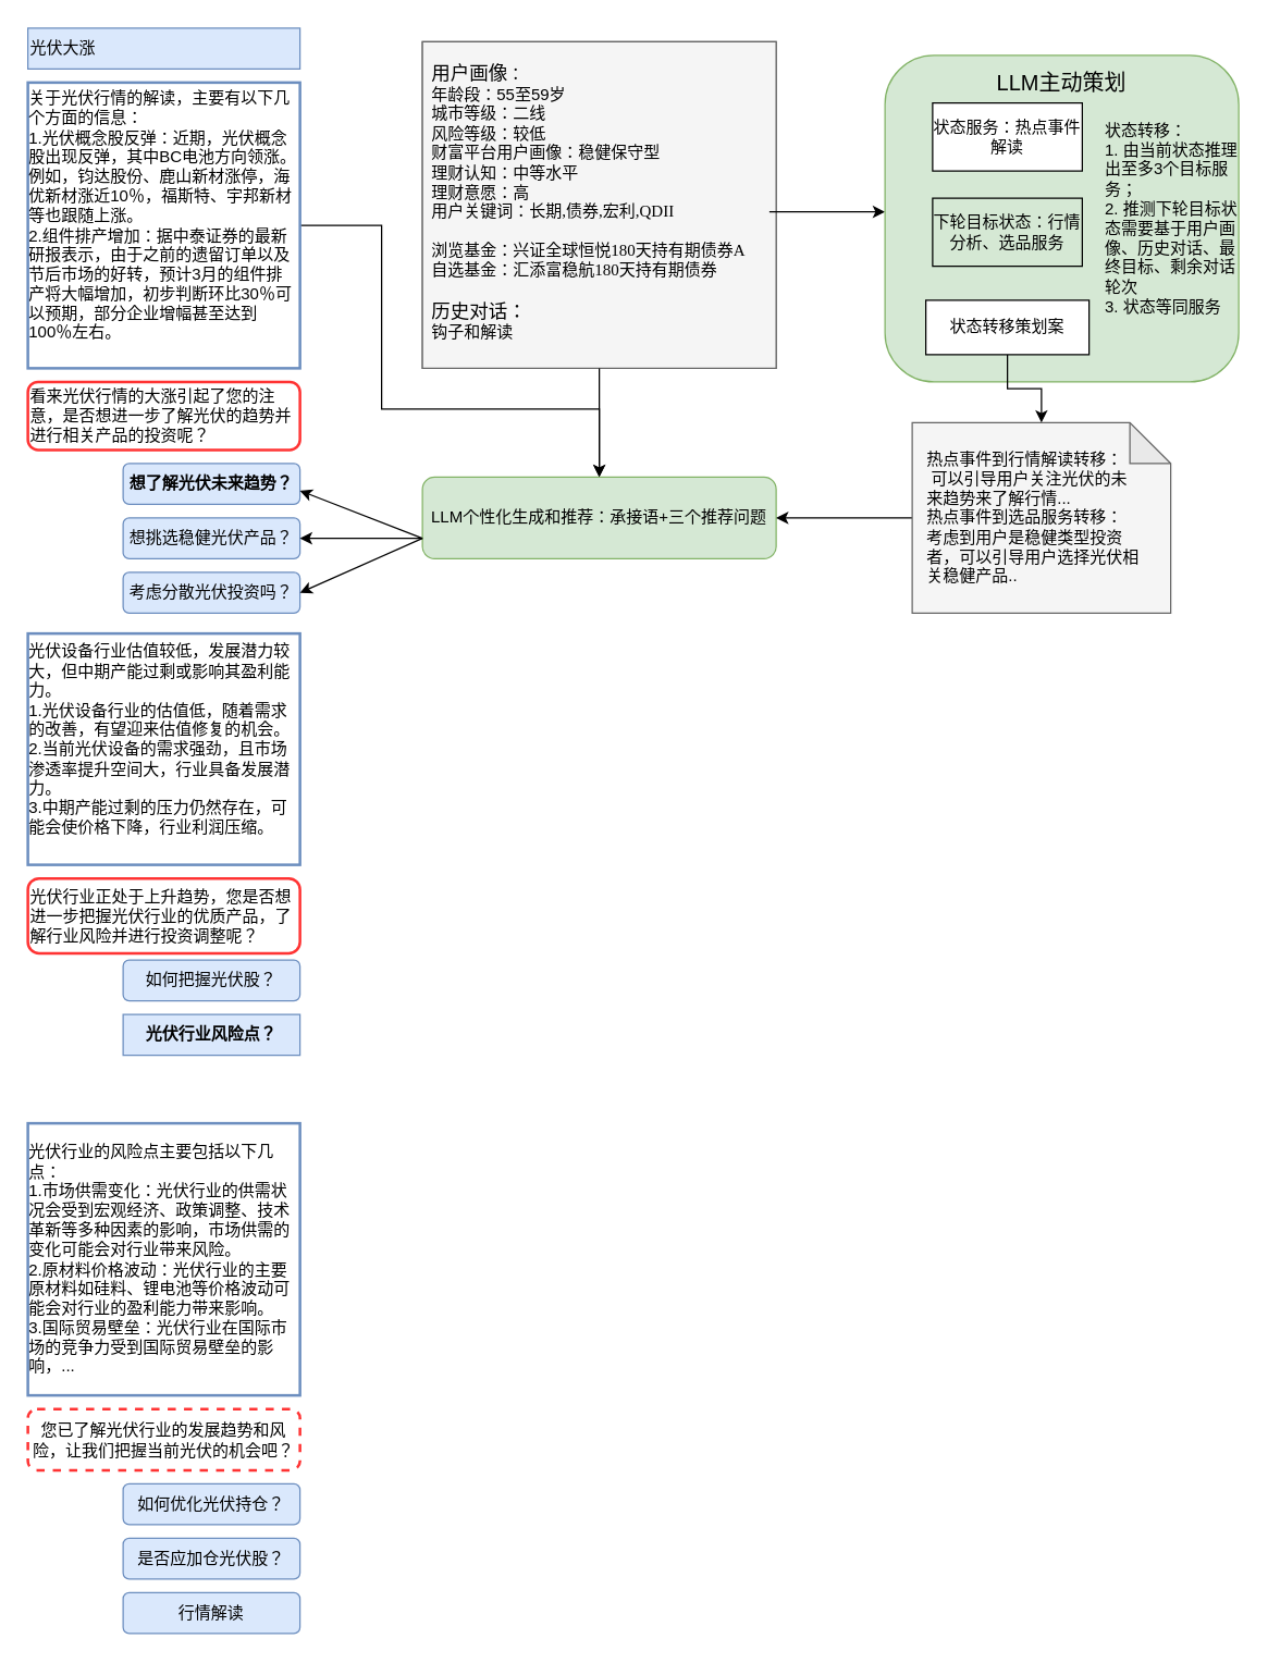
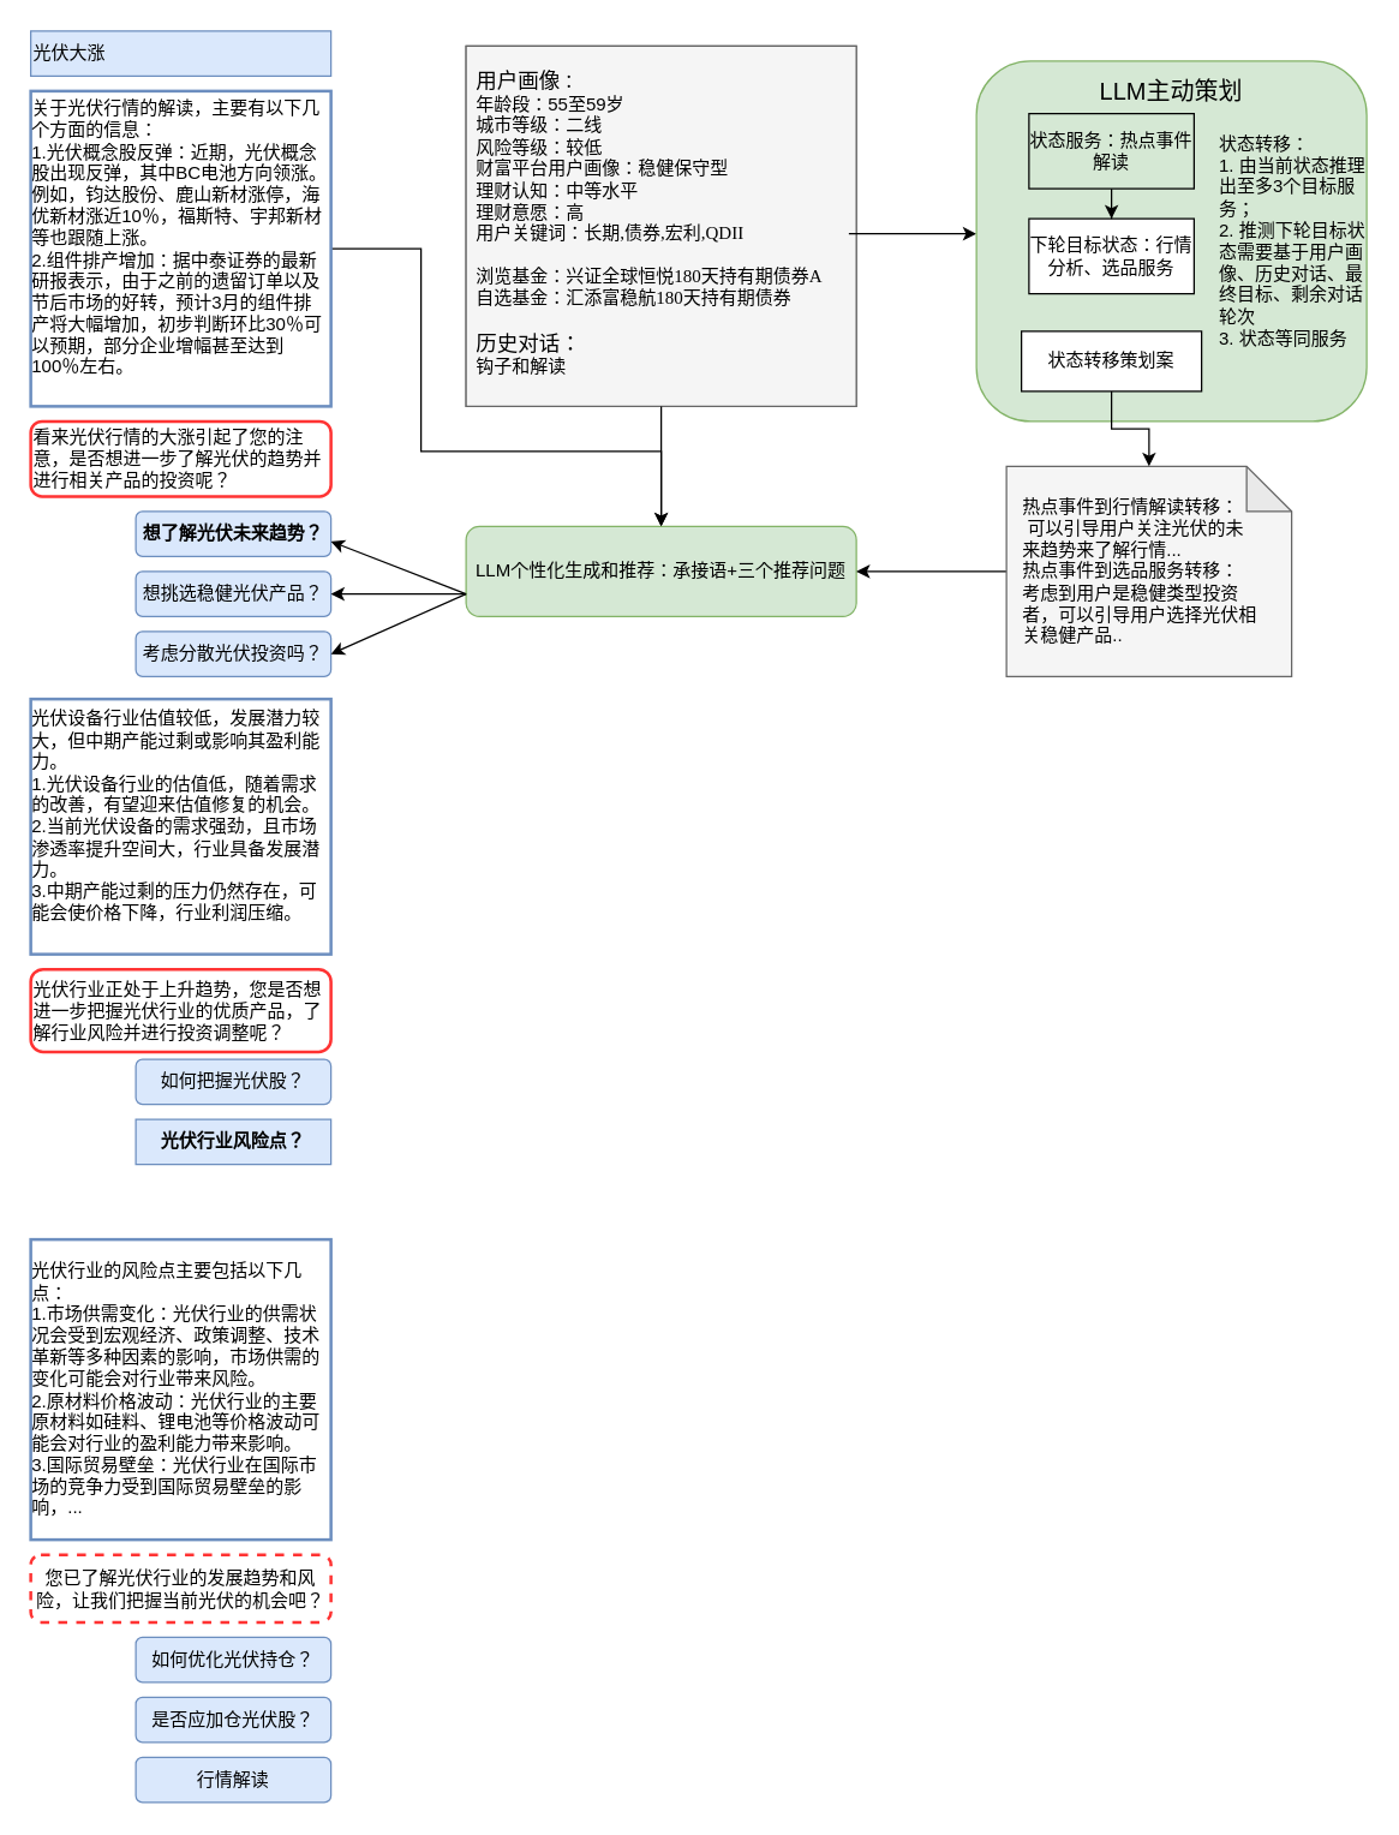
- <mxCell id="29" value="状态服务：热点事件解读" style="rounded=0;whiteSpace=wrap;html=1;" parent="27" vertex="1"><mxGeometry x="35" y="35" width="110" height="50" as="geometry" /></mxCell>
+ <mxCell id="29" value="状态服务：热点事件解读" style="rounded=0;whiteSpace=wrap;html=1;fillColor=#d5e8d4;" parent="27" vertex="1"><mxGeometry x="35" y="35" width="110" height="50" as="geometry" /></mxCell>
+ <mxCell id="31" value="" style="edgeStyle=orthogonalEdgeStyle;rounded=0;orthogonalLoop=1;jettySize=auto;html=1;" parent="27" source="29" target="30" edge="1"><mxGeometry relative="1" as="geometry" /></mxCell>
- <mxCell id="30" value="下轮目标状态：行情分析、选品服务" style="rounded=0;whiteSpace=wrap;html=1;fillColor=#d5e8d4;" parent="27" vertex="1"><mxGeometry x="35" y="105" width="110" height="50" as="geometry" /></mxCell>
+ <mxCell id="30" value="下轮目标状态：行情分析、选品服务" style="rounded=0;whiteSpace=wrap;html=1;" parent="27" vertex="1"><mxGeometry x="35" y="105" width="110" height="50" as="geometry" /></mxCell>
